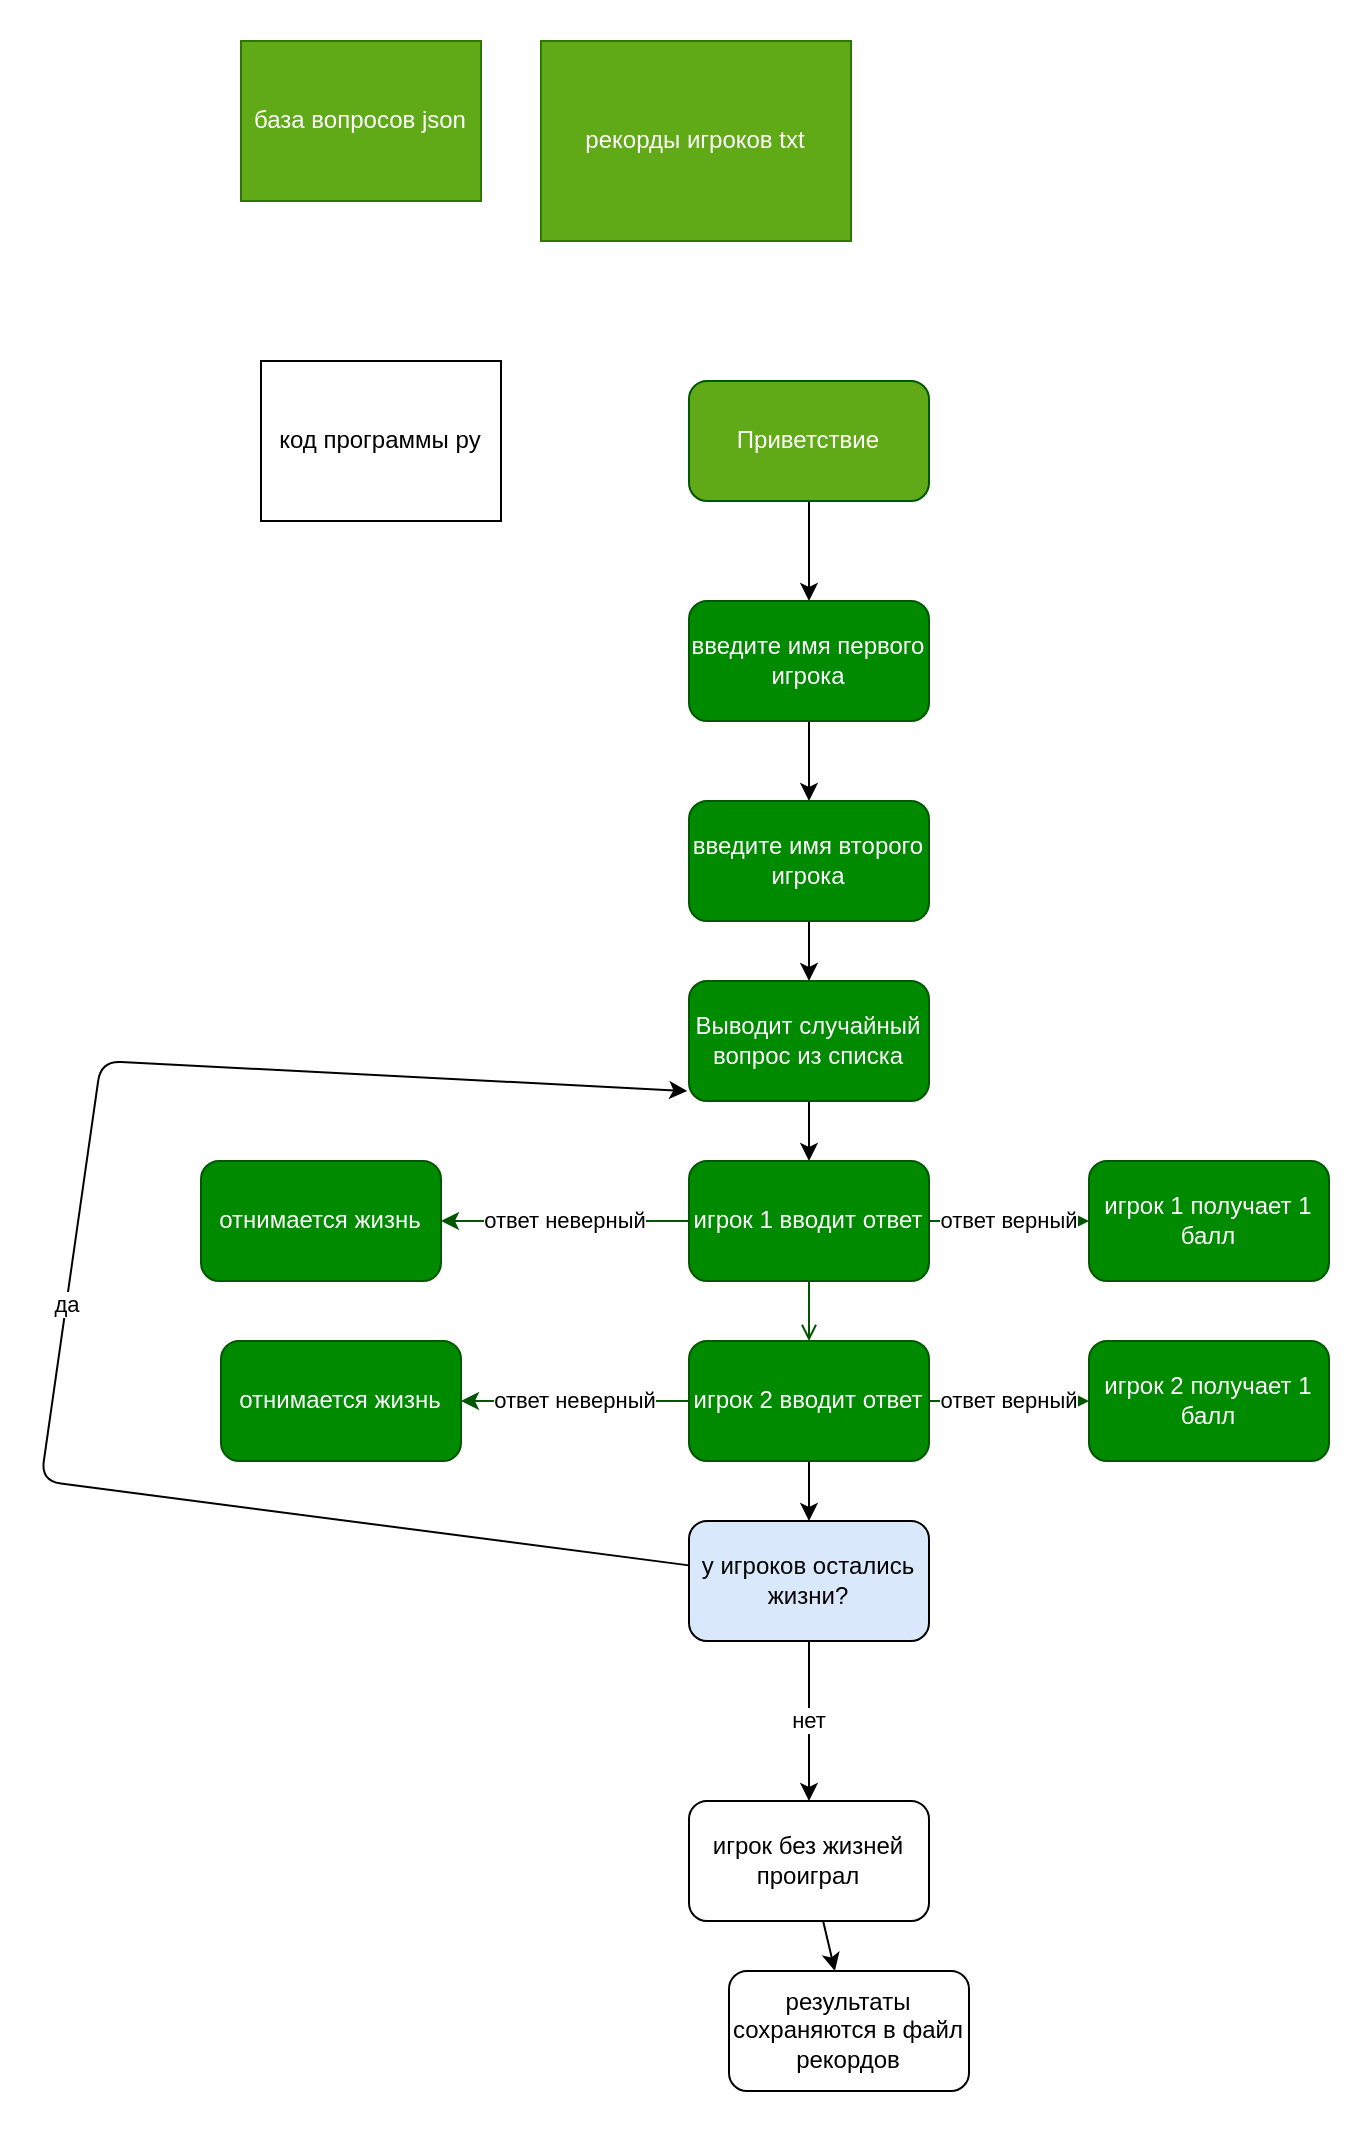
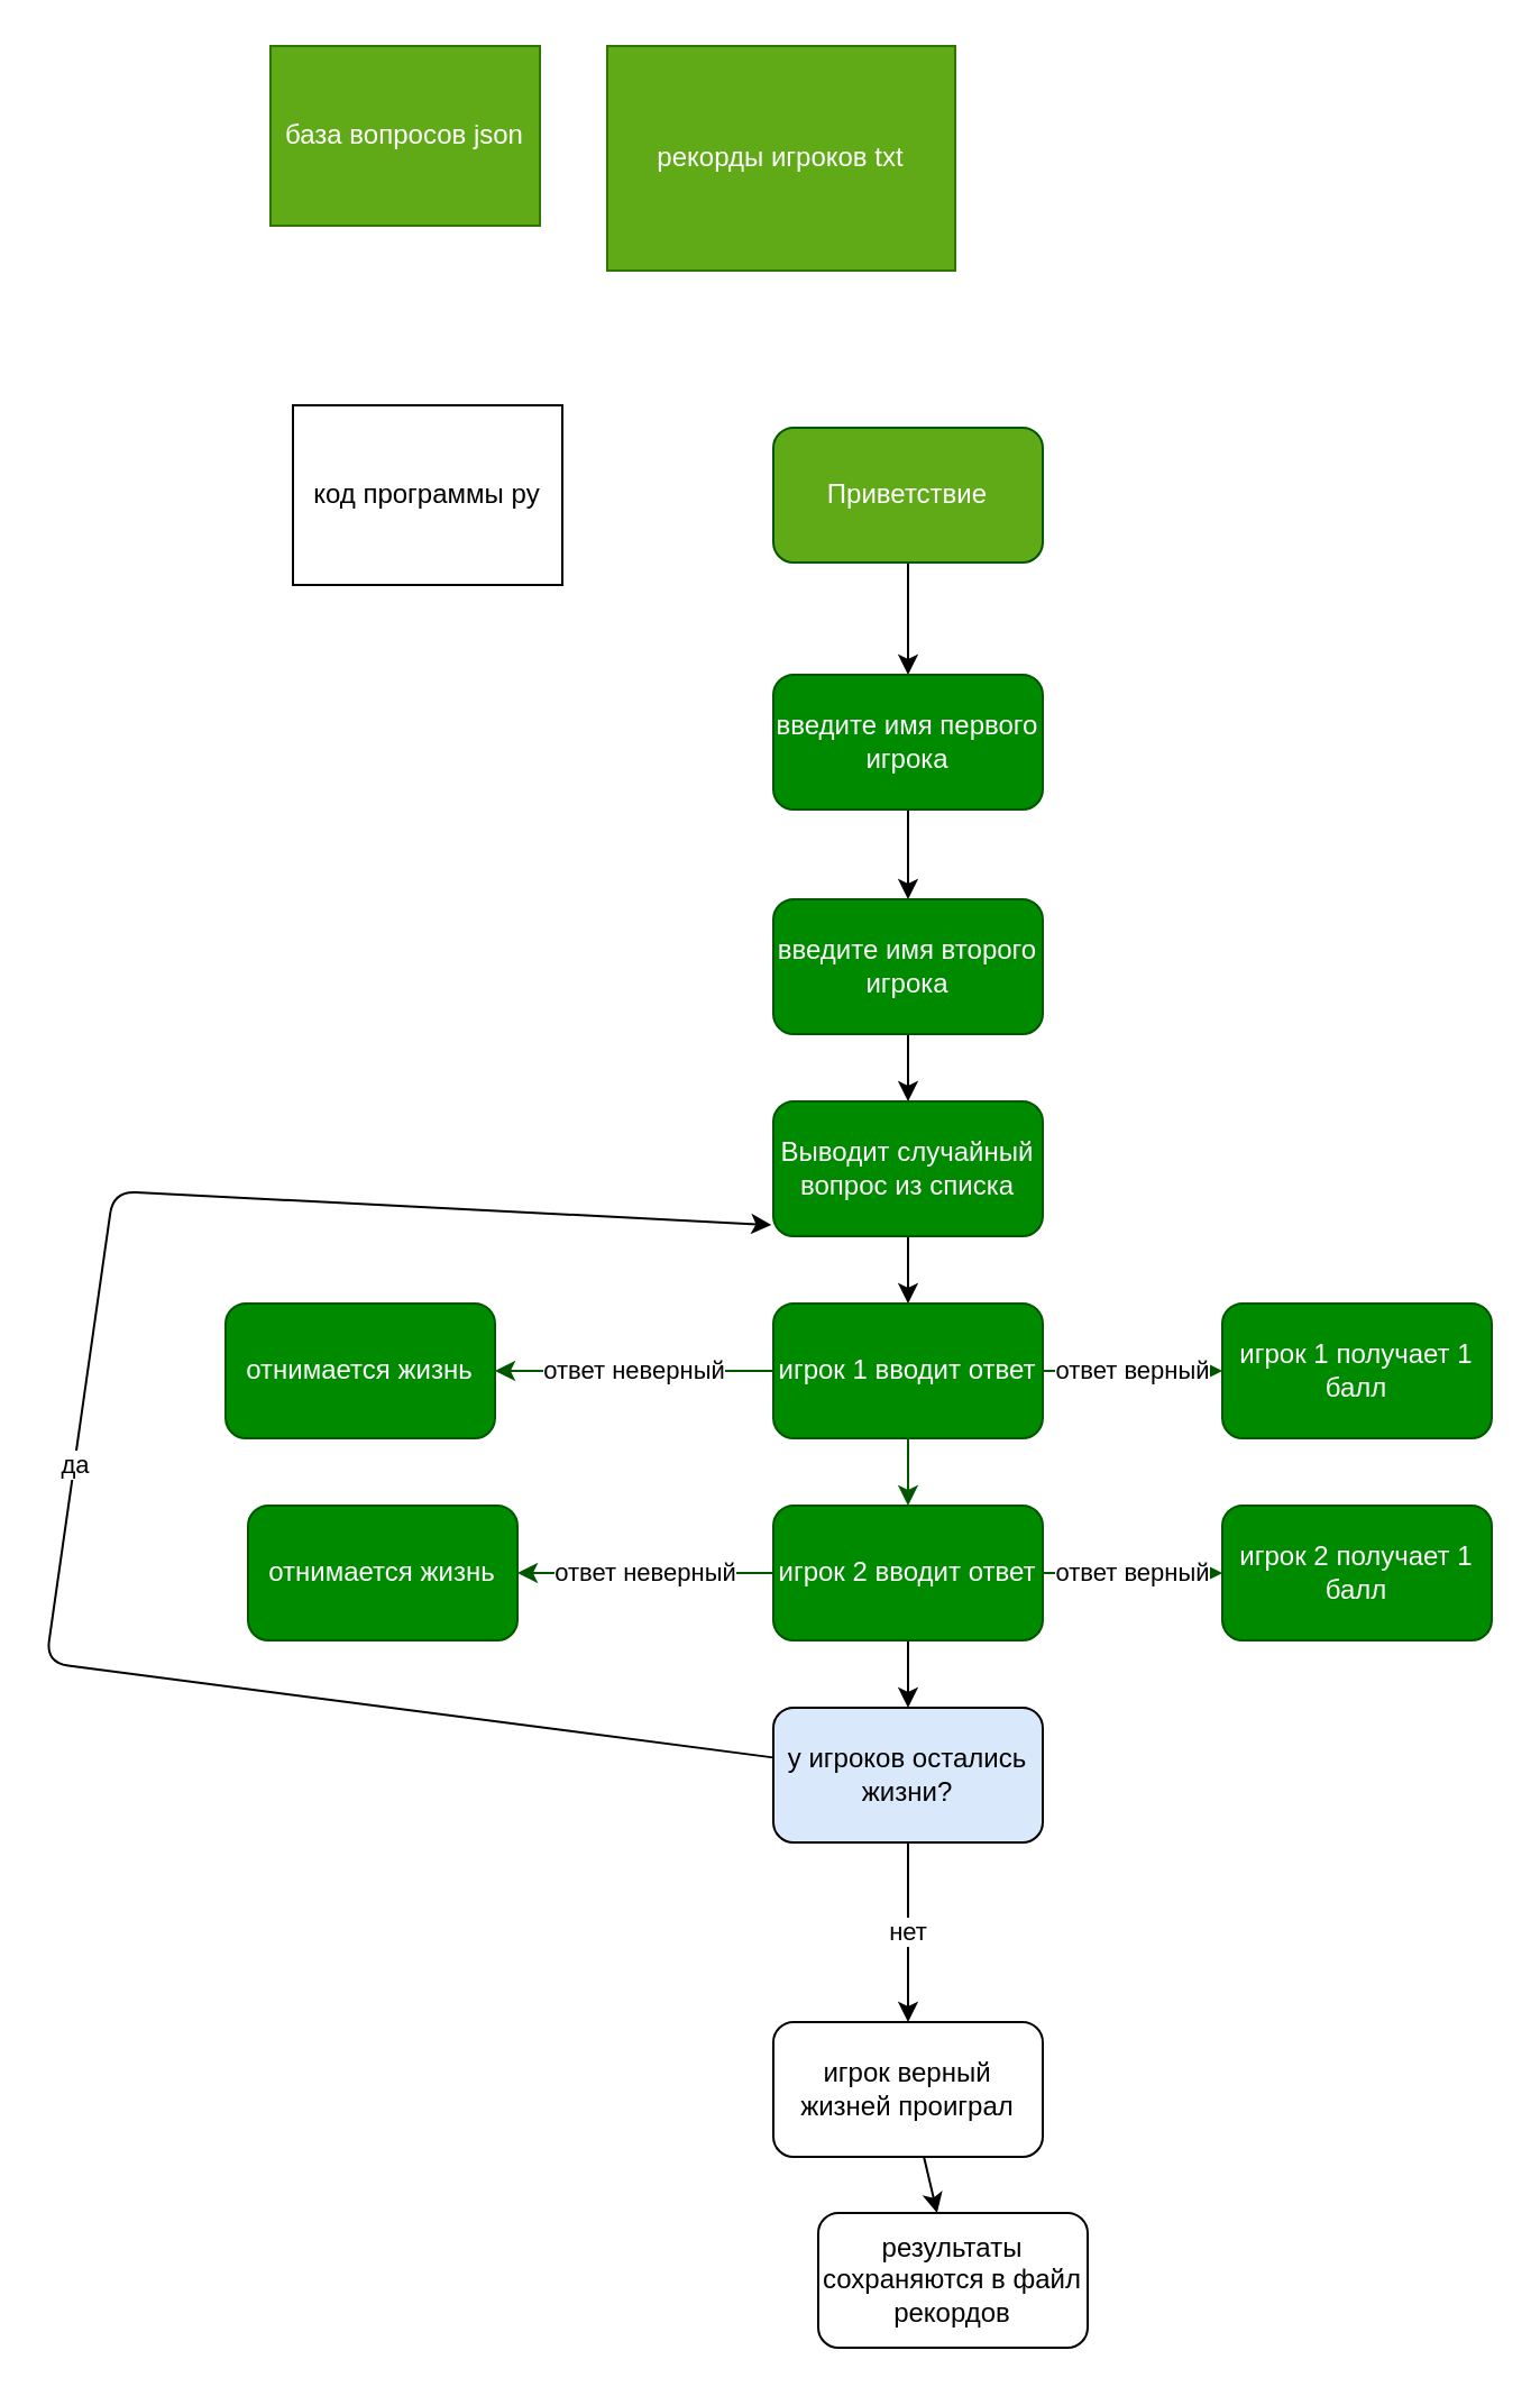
- <mxCell id="13" value="" style="edgeStyle=none;html=1;fillColor=#008a00;strokeColor=#005700;endArrow=open;" edge="1" parent="1" source="16" target="20"><mxGeometry relative="1" as="geometry" /></mxCell>
+ <mxCell id="13" value="" style="edgeStyle=none;html=1;fillColor=#008a00;strokeColor=#005700;" edge="1" parent="1" source="16" target="20"><mxGeometry relative="1" as="geometry" /></mxCell>
- <mxCell id="29" value="игрок без жизней проиграл" style="whiteSpace=wrap;html=1;rounded=1;" vertex="1" parent="1"><mxGeometry x="344" y="900" width="120" height="60" as="geometry" /></mxCell>
+ <mxCell id="29" value="игрок верный жизней проиграл" style="whiteSpace=wrap;html=1;rounded=1;" vertex="1" parent="1"><mxGeometry x="344" y="900" width="120" height="60" as="geometry" /></mxCell>
